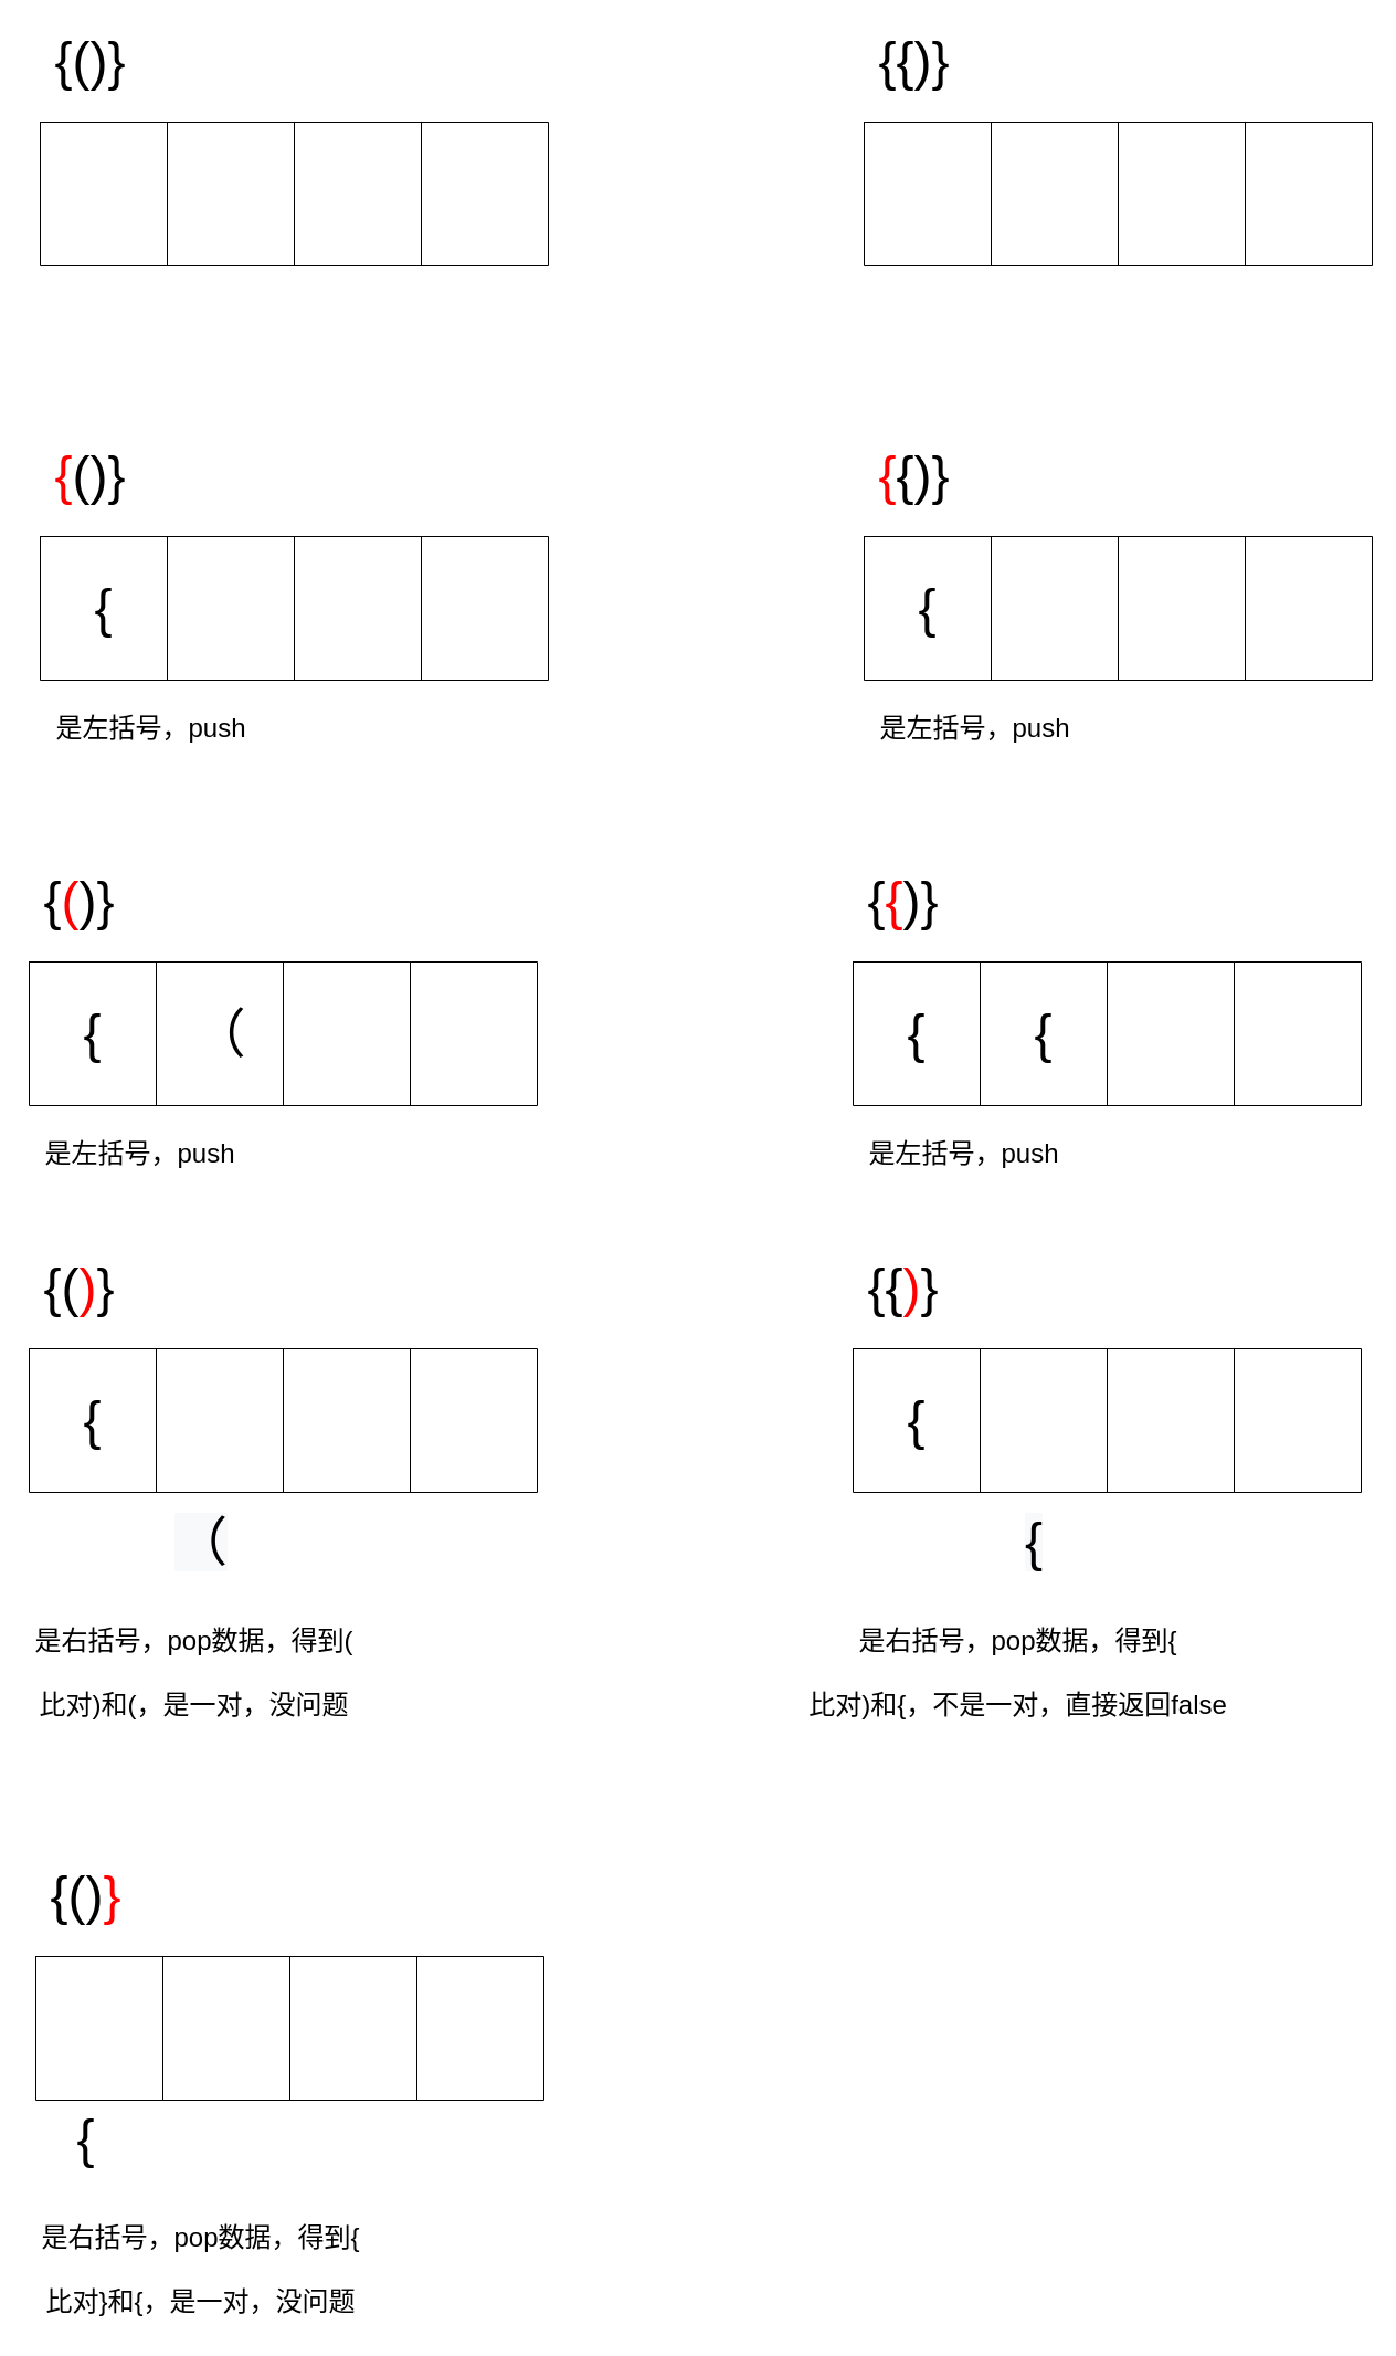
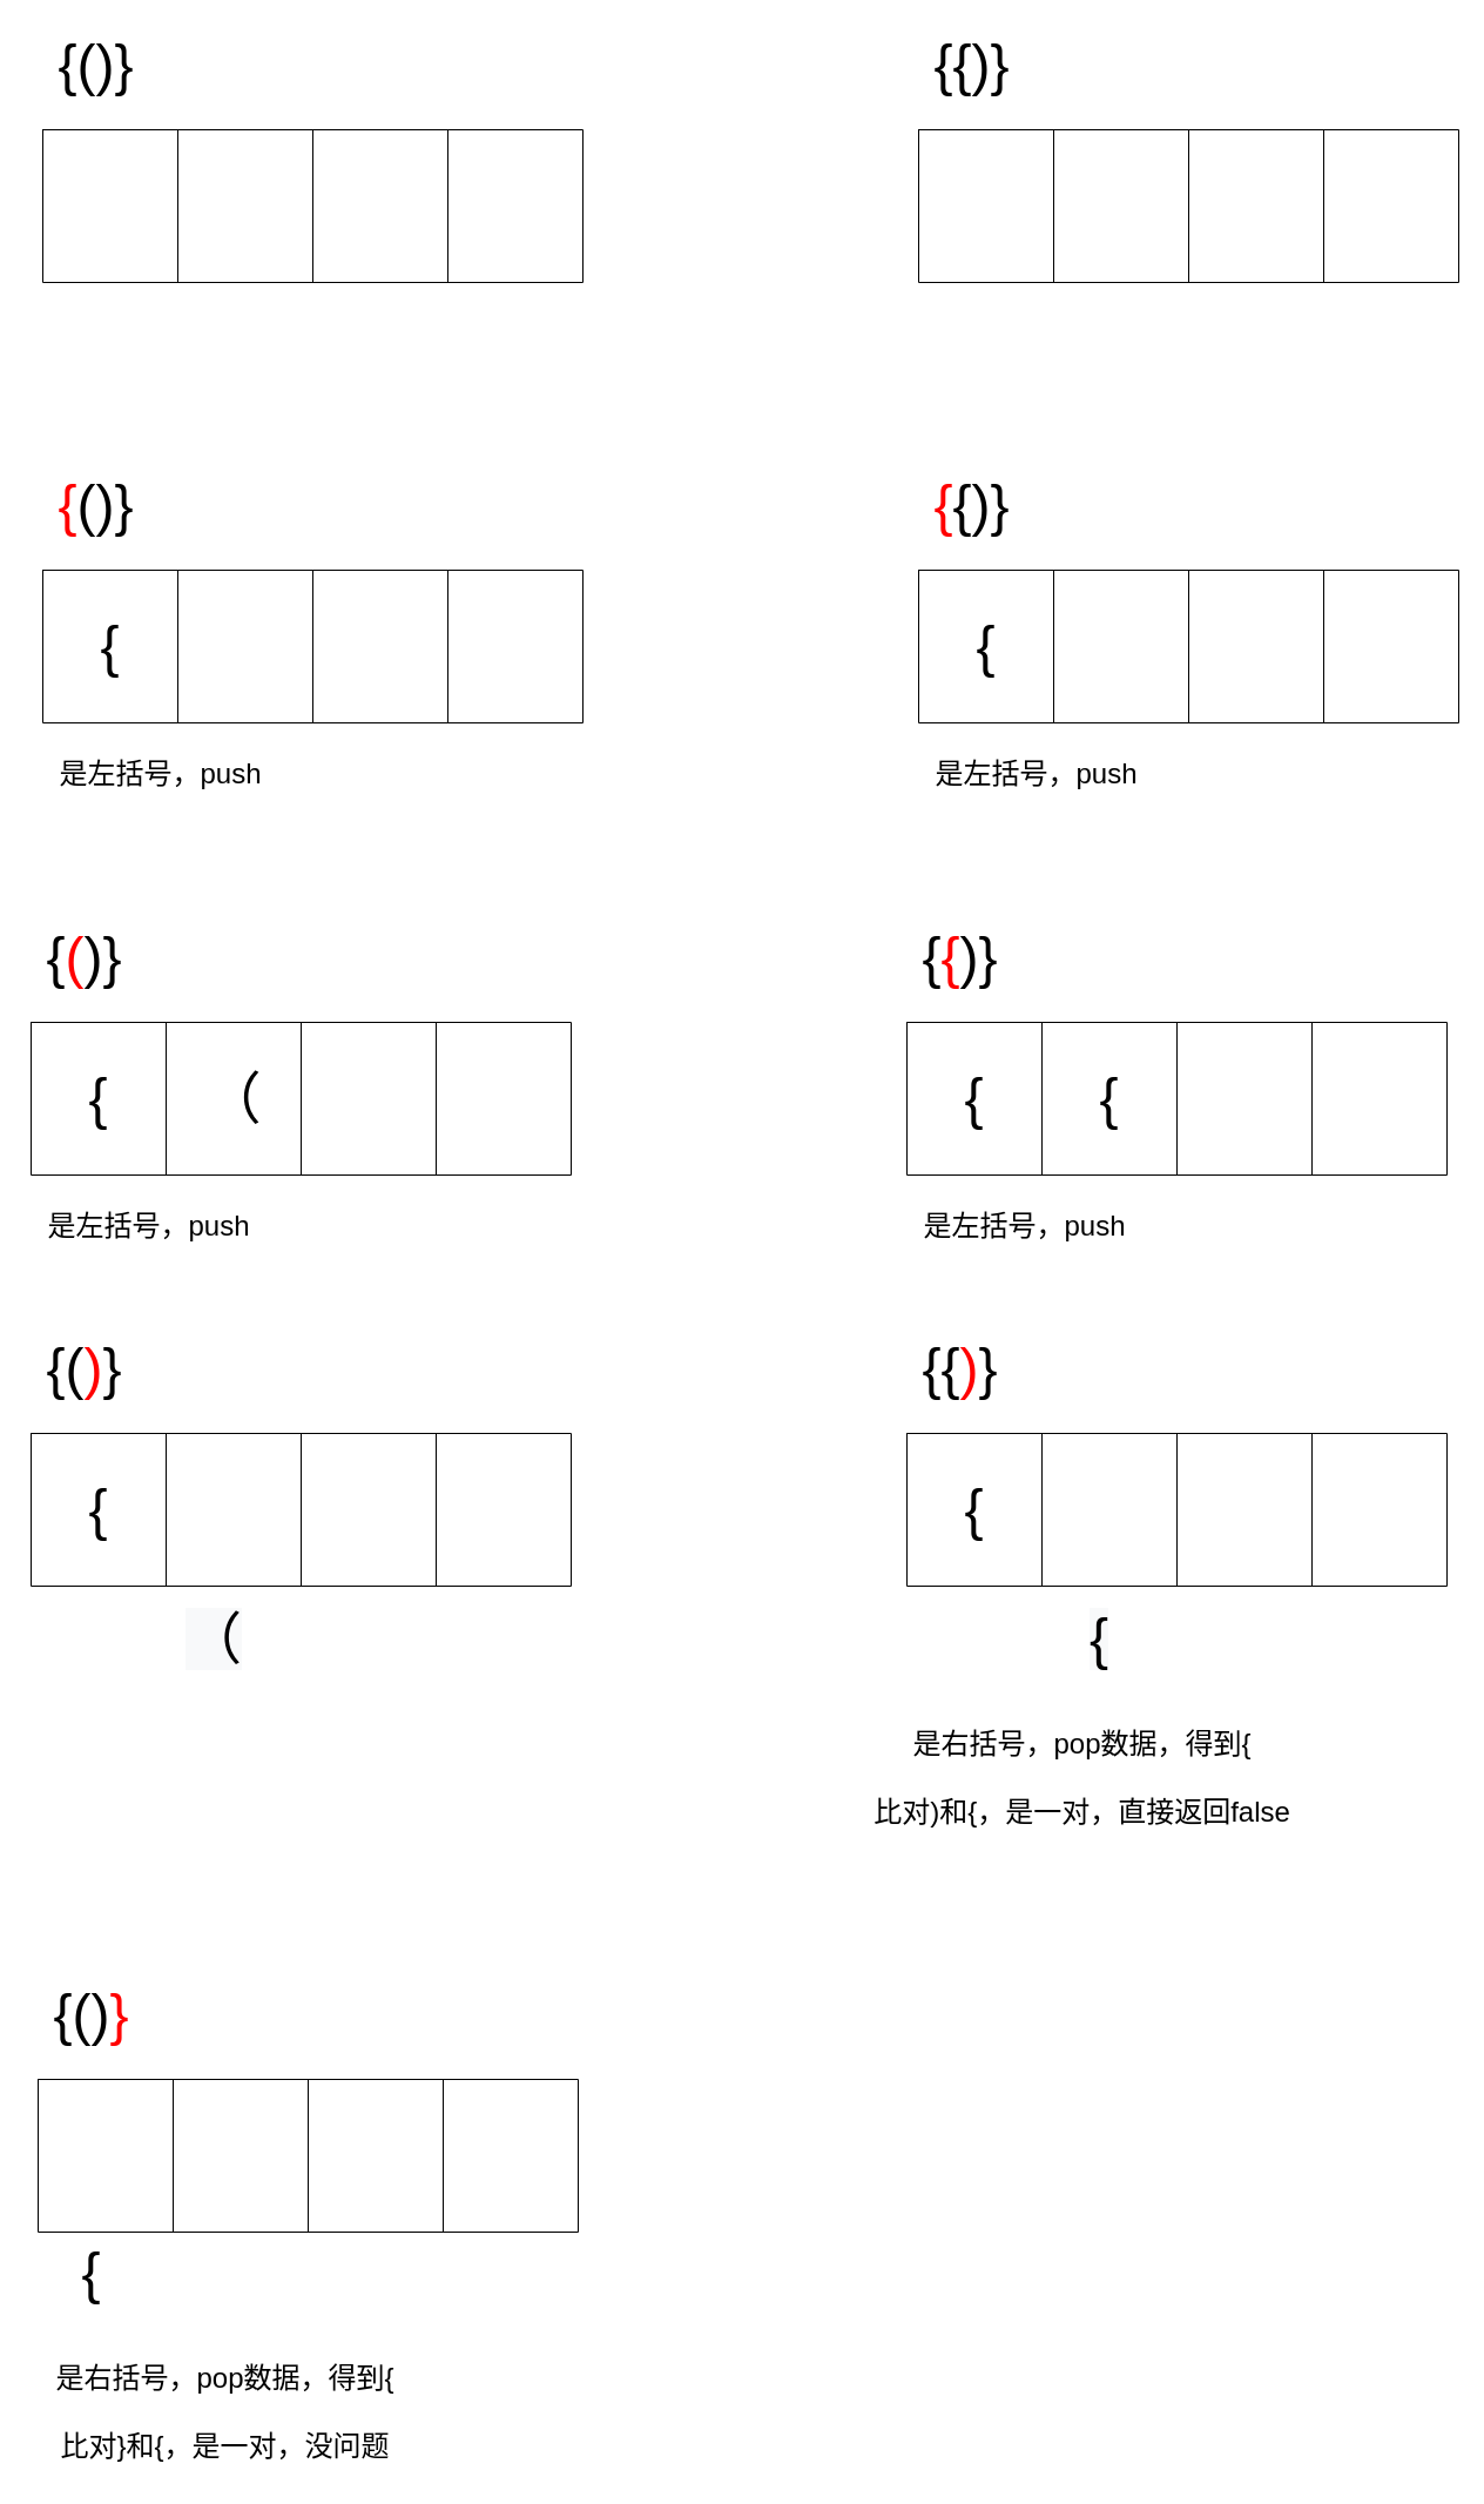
- <mxCell id="32" value="&lt;font style=&quot;font-size: 24px;&quot;&gt;是右括号，pop数据，得到(&lt;br&gt;比对)和(，是一对，没问题&lt;br&gt;&lt;/font&gt;" style="text;html=1;align=center;verticalAlign=middle;resizable=0;points=[];autosize=1;strokeColor=none;fillColor=none;fontSize=48;" vertex="1" parent="1"><mxGeometry x="20" y="1440" width="310" height="130" as="geometry" /></mxCell>
- <mxCell id="73" value="&lt;font style=&quot;font-size: 24px;&quot;&gt;是右括号，pop数据，得到{&lt;br&gt;比对)和{，不是一对，直接返回false&lt;br&gt;&lt;/font&gt;" style="text;html=1;align=center;verticalAlign=middle;resizable=0;points=[];autosize=1;strokeColor=none;fillColor=none;fontSize=48;" vertex="1" parent="1"><mxGeometry x="721" y="1440" width="400" height="130" as="geometry" /></mxCell>
+ <mxCell id="73" value="&lt;font style=&quot;font-size: 24px;&quot;&gt;是右括号，pop数据，得到{&lt;br&gt;比对)和{，是一对，直接返回false&lt;br&gt;&lt;/font&gt;" style="text;html=1;align=center;verticalAlign=middle;resizable=0;points=[];autosize=1;strokeColor=none;fillColor=none;fontSize=48;" vertex="1" parent="1"><mxGeometry x="721" y="1440" width="400" height="130" as="geometry" /></mxCell>
- <mxCell id="41" value="&lt;font style=&quot;font-size: 24px;&quot;&gt;是右括号，pop数据，得到{&lt;br&gt;比对}和{，是一对，没问题&lt;br&gt;&lt;/font&gt;" style="text;html=1;align=center;verticalAlign=middle;resizable=0;points=[];autosize=1;strokeColor=none;fillColor=none;fontSize=48;" vertex="1" parent="1"><mxGeometry x="26" y="1980" width="310" height="130" as="geometry" /></mxCell>
+ <mxCell id="41" value="&lt;font style=&quot;font-size: 24px;&quot;&gt;是右括号，pop数据，得到{&lt;br&gt;比对}和{，是一对，没问题&lt;br&gt;&lt;/font&gt;" style="text;html=1;align=center;verticalAlign=middle;resizable=0;points=[];autosize=1;strokeColor=none;fillColor=none;fontSize=48;" vertex="1" parent="1"><mxGeometry x="36" y="1980" width="310" height="130" as="geometry" /></mxCell>
